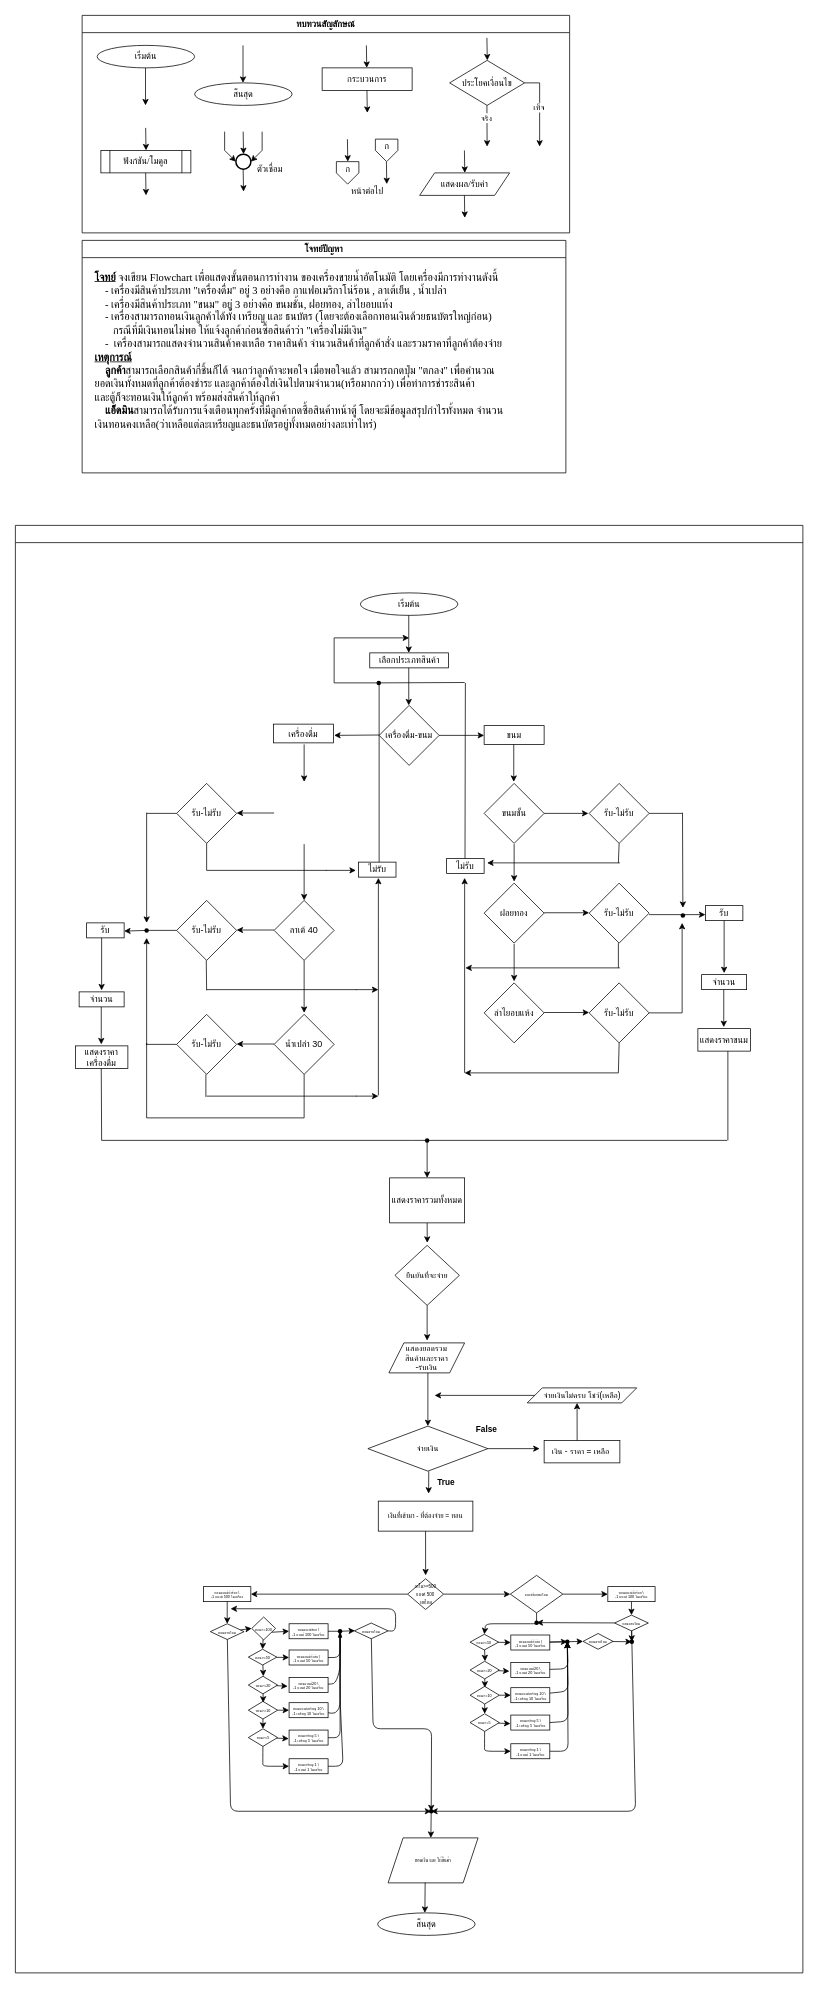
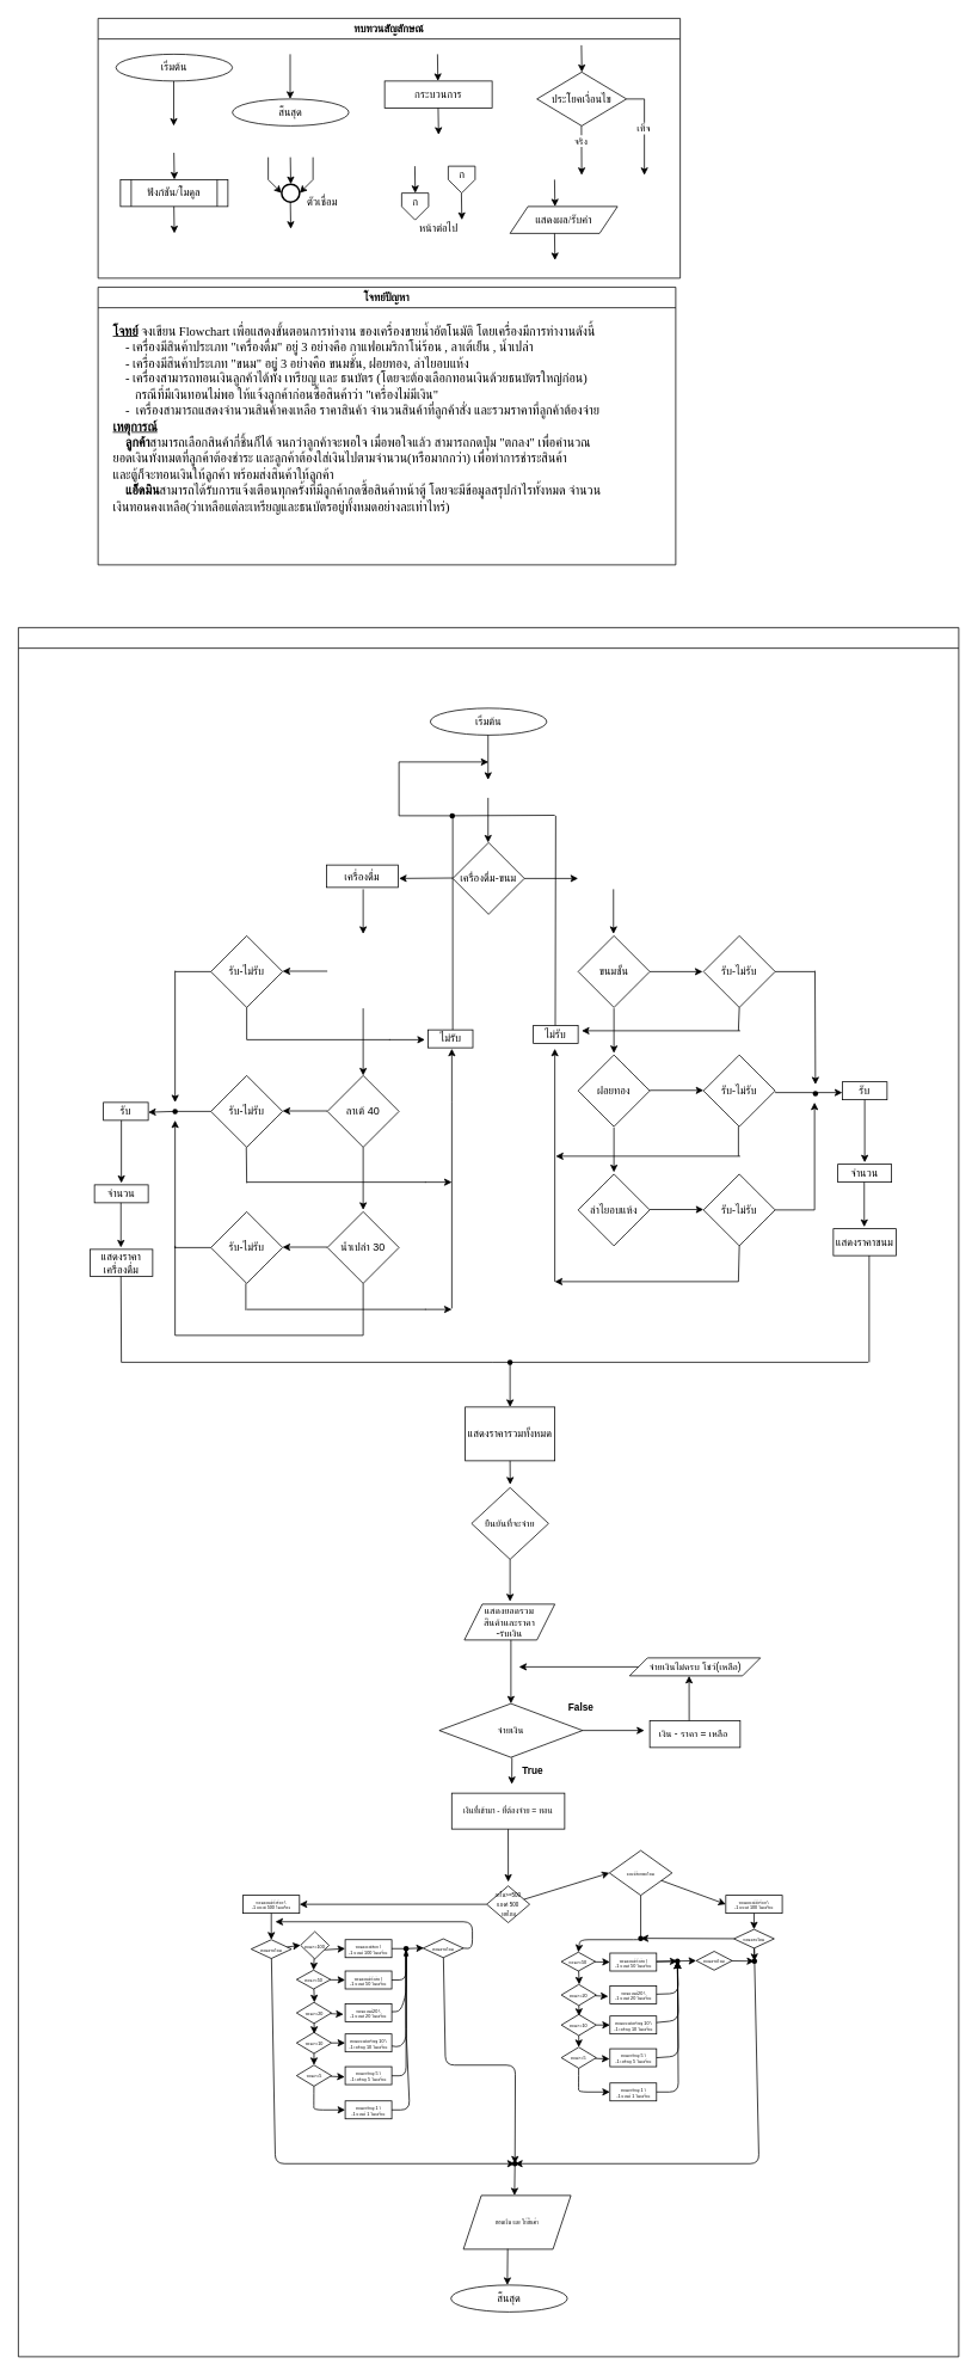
- <mxCell id="32" value="แสดงผล/รับค่า" style="shape=parallelogram;perimeter=parallelogramPerimeter;whiteSpace=wrap;html=1;fixedSize=1;fontFamily=Sarabun;fontSource=https%3A%2F%2Ffonts.googleapis.com%2Fcss%3Ffamily%3DSarabun;" parent="2" vertex="1"><mxGeometry x="450" y="210" width="120" height="30" as="geometry" /></mxCell>
+ <mxCell id="32" value="แสดงผล/รับค่า" style="shape=parallelogram;perimeter=parallelogramPerimeter;whiteSpace=wrap;html=1;fixedSize=1;fontFamily=Sarabun;fontSource=https%3A%2F%2Ffonts.googleapis.com%2Fcss%3Ffamily%3DSarabun;" parent="2" vertex="1"><mxGeometry x="460" y="210" width="120" height="30" as="geometry" /></mxCell>
- <mxCell id="38" value="เลือกประเภทสินค้า" style="rounded=0;whiteSpace=wrap;html=1;" vertex="1" parent="35"><mxGeometry x="472.5" y="170" width="105" height="20" as="geometry" /></mxCell>
- <mxCell id="43" value="ขนม" style="whiteSpace=wrap;html=1;" vertex="1" parent="35"><mxGeometry x="625" y="267" width="80" height="25" as="geometry" /></mxCell>
- <mxCell id="162" value="แบงค์ร้อยพอไหม" style="rhombus;whiteSpace=wrap;html=1;fontSize=5;" vertex="1" parent="35"><mxGeometry x="659.94" y="1400" width="70" height="50" as="geometry" /></mxCell>
+ <mxCell id="162" value="แบงค์ร้อยพอไหม" style="rhombus;whiteSpace=wrap;html=1;fontSize=5;" vertex="1" parent="35"><mxGeometry x="659.94" y="1365" width="70" height="50" as="geometry" /></mxCell>
